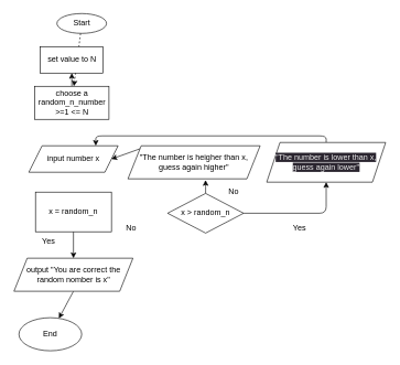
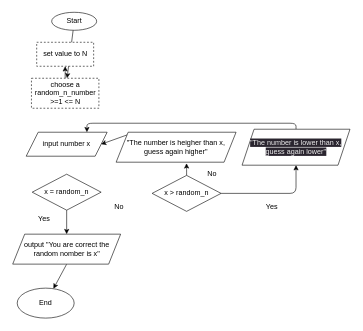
- <mxCell id="2" value="" style="edgeStyle=none;html=1;dashed=1;" edge="1" parent="1" source="3" target="7"><mxGeometry relative="1" as="geometry" /></mxCell>
+ <mxCell id="2" value="" style="edgeStyle=none;html=1;" edge="1" parent="1" source="3" target="7"><mxGeometry relative="1" as="geometry" /></mxCell>
- <mxCell id="5" value="set value to N" style="rounded=0;whiteSpace=wrap;html=1;" vertex="1" parent="1"><mxGeometry x="60.5" y="70" width="95" height="40" as="geometry" /></mxCell>
+ <mxCell id="5" value="set value to N" style="rounded=0;whiteSpace=wrap;html=1;dashed=1;" vertex="1" parent="1"><mxGeometry x="60.5" y="70" width="95" height="40" as="geometry" /></mxCell>
- <mxCell id="7" value="choose a random_n_number &amp;gt;=1 &amp;lt;= N" style="rounded=0;whiteSpace=wrap;html=1;" vertex="1" parent="1"><mxGeometry x="51.75" y="130" width="112.5" height="50" as="geometry" /></mxCell>
+ <mxCell id="7" value="choose a random_n_number &amp;gt;=1 &amp;lt;= N" style="rounded=0;whiteSpace=wrap;html=1;dashed=1;" vertex="1" parent="1"><mxGeometry x="51.75" y="130" width="112.5" height="50" as="geometry" /></mxCell>
- <mxCell id="12" value="x = random_n" style="whiteSpace=wrap;html=1;rounded=0;" vertex="1" parent="1"><mxGeometry x="53" y="290" width="115" height="60" as="geometry" /></mxCell>
+ <mxCell id="12" value="x = random_n" style="rhombus;whiteSpace=wrap;html=1;" vertex="1" parent="1"><mxGeometry x="53" y="290" width="115" height="60" as="geometry" /></mxCell>
